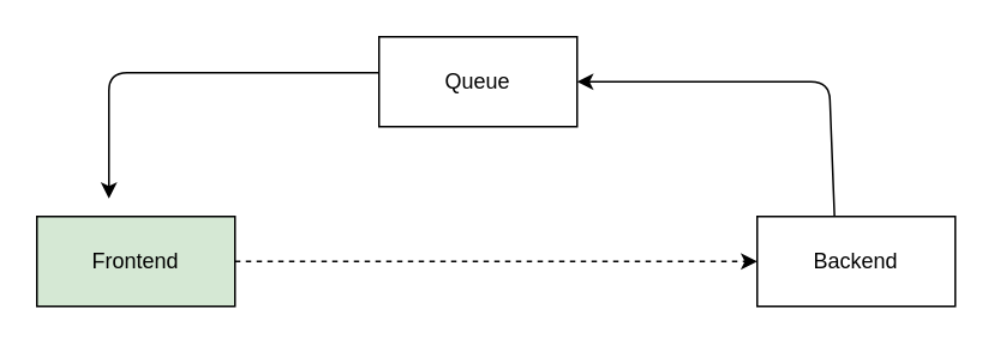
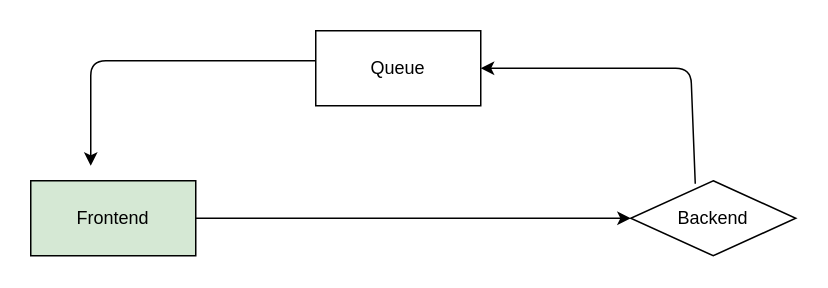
- <mxCell id="2" style="edgeStyle=none;html=1;entryX=0;entryY=0.5;entryDx=0;entryDy=0;dashed=1;" edge="1" parent="1" source="3" target="7"><mxGeometry relative="1" as="geometry" /></mxCell>
+ <mxCell id="2" style="edgeStyle=none;html=1;entryX=0;entryY=0.5;entryDx=0;entryDy=0;" edge="1" parent="1" source="3" target="7"><mxGeometry relative="1" as="geometry" /></mxCell>
- <mxCell id="7" value="Backend" style="html=1;whiteSpace=wrap;" vertex="1" parent="1"><mxGeometry x="420" y="120" width="110" height="50" as="geometry" /></mxCell>
+ <mxCell id="7" value="Backend" style="rhombus;html=1;whiteSpace=wrap;" vertex="1" parent="1"><mxGeometry x="420" y="120" width="110" height="50" as="geometry" /></mxCell>
